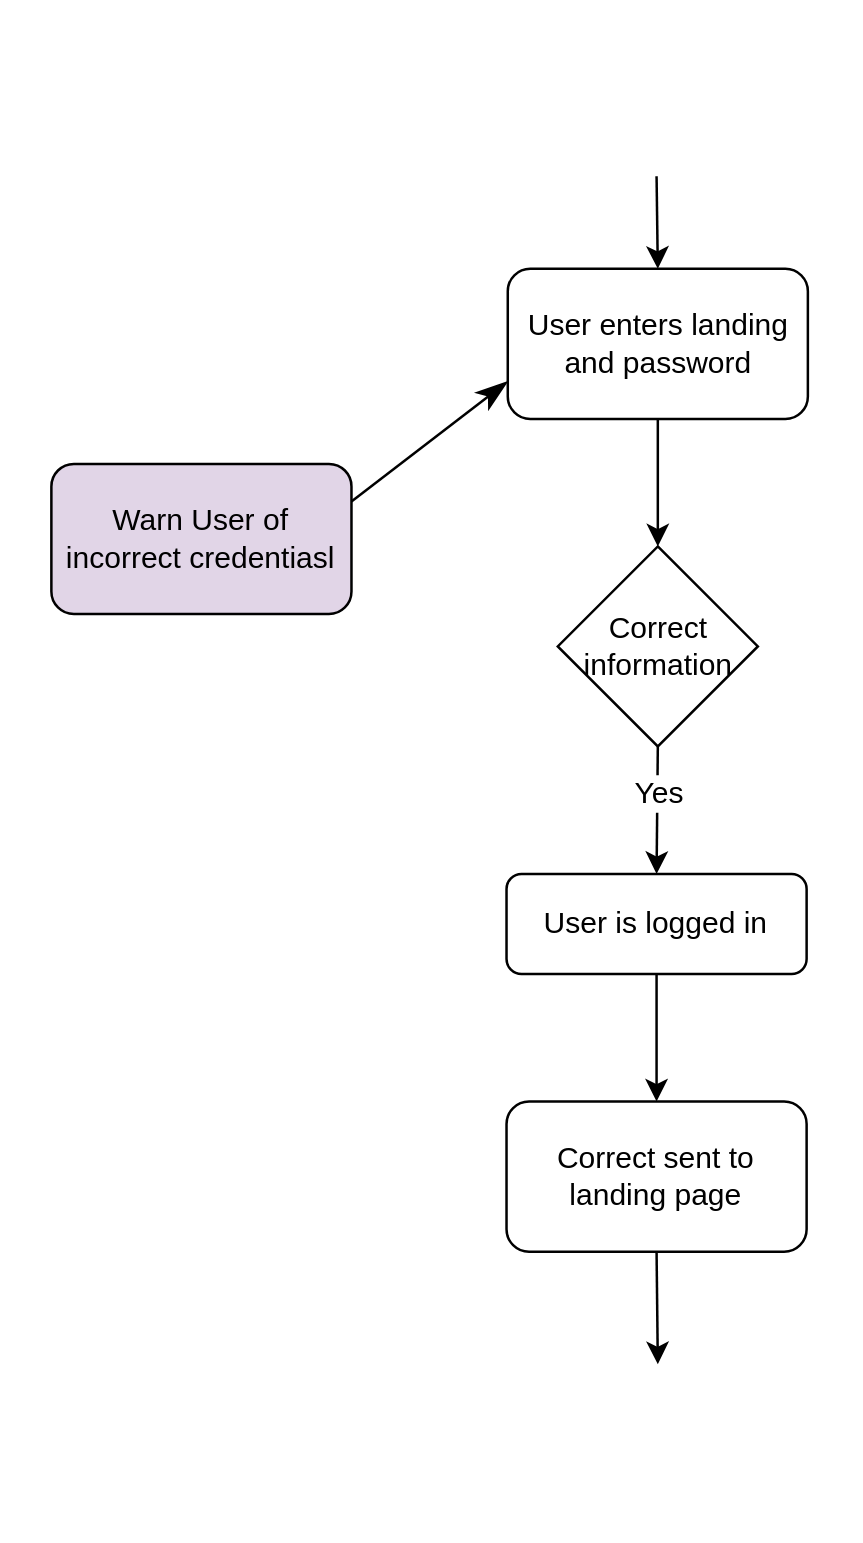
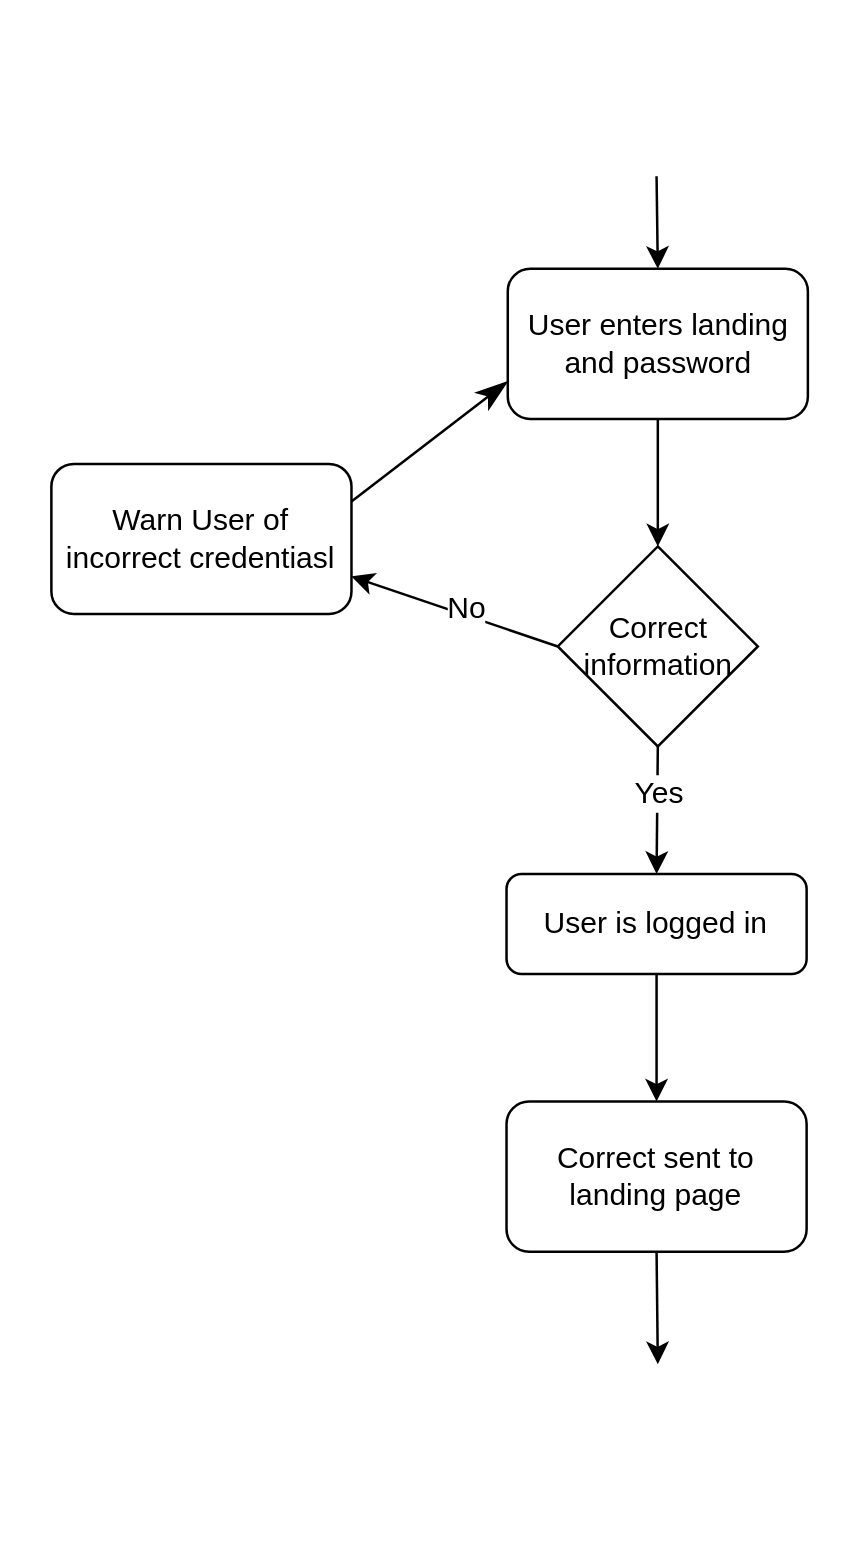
- <mxCell id="3" value="Warn User of incorrect credentiasl" style="rounded=1;whiteSpace=wrap;html=1;fillColor=#e1d5e7;" parent="1" vertex="1"><mxGeometry x="20" y="185" width="120" height="60" as="geometry" /></mxCell>
+ <mxCell id="3" value="Warn User of incorrect credentiasl" style="rounded=1;whiteSpace=wrap;html=1;fillColor=#FFFFFF;" parent="1" vertex="1"><mxGeometry x="20" y="185" width="120" height="60" as="geometry" /></mxCell>
+ <mxCell id="4" style="rounded=0;orthogonalLoop=1;jettySize=auto;html=1;exitX=0;exitY=0.5;exitDx=0;exitDy=0;entryX=1;entryY=0.75;entryDx=0;entryDy=0;" parent="1" source="14" target="3" edge="1"><mxGeometry relative="1" as="geometry"><mxPoint x="220" y="156" as="sourcePoint" /><mxPoint x="140" y="203" as="targetPoint" /></mxGeometry></mxCell>
+ <mxCell id="5" value="No" style="text;html=1;resizable=0;points=[];align=center;verticalAlign=middle;labelBackgroundColor=#ffffff;" vertex="1" connectable="0" parent="4"><mxGeometry x="-0.083" y="-3" relative="1" as="geometry"><mxPoint as="offset" /></mxGeometry></mxCell>
